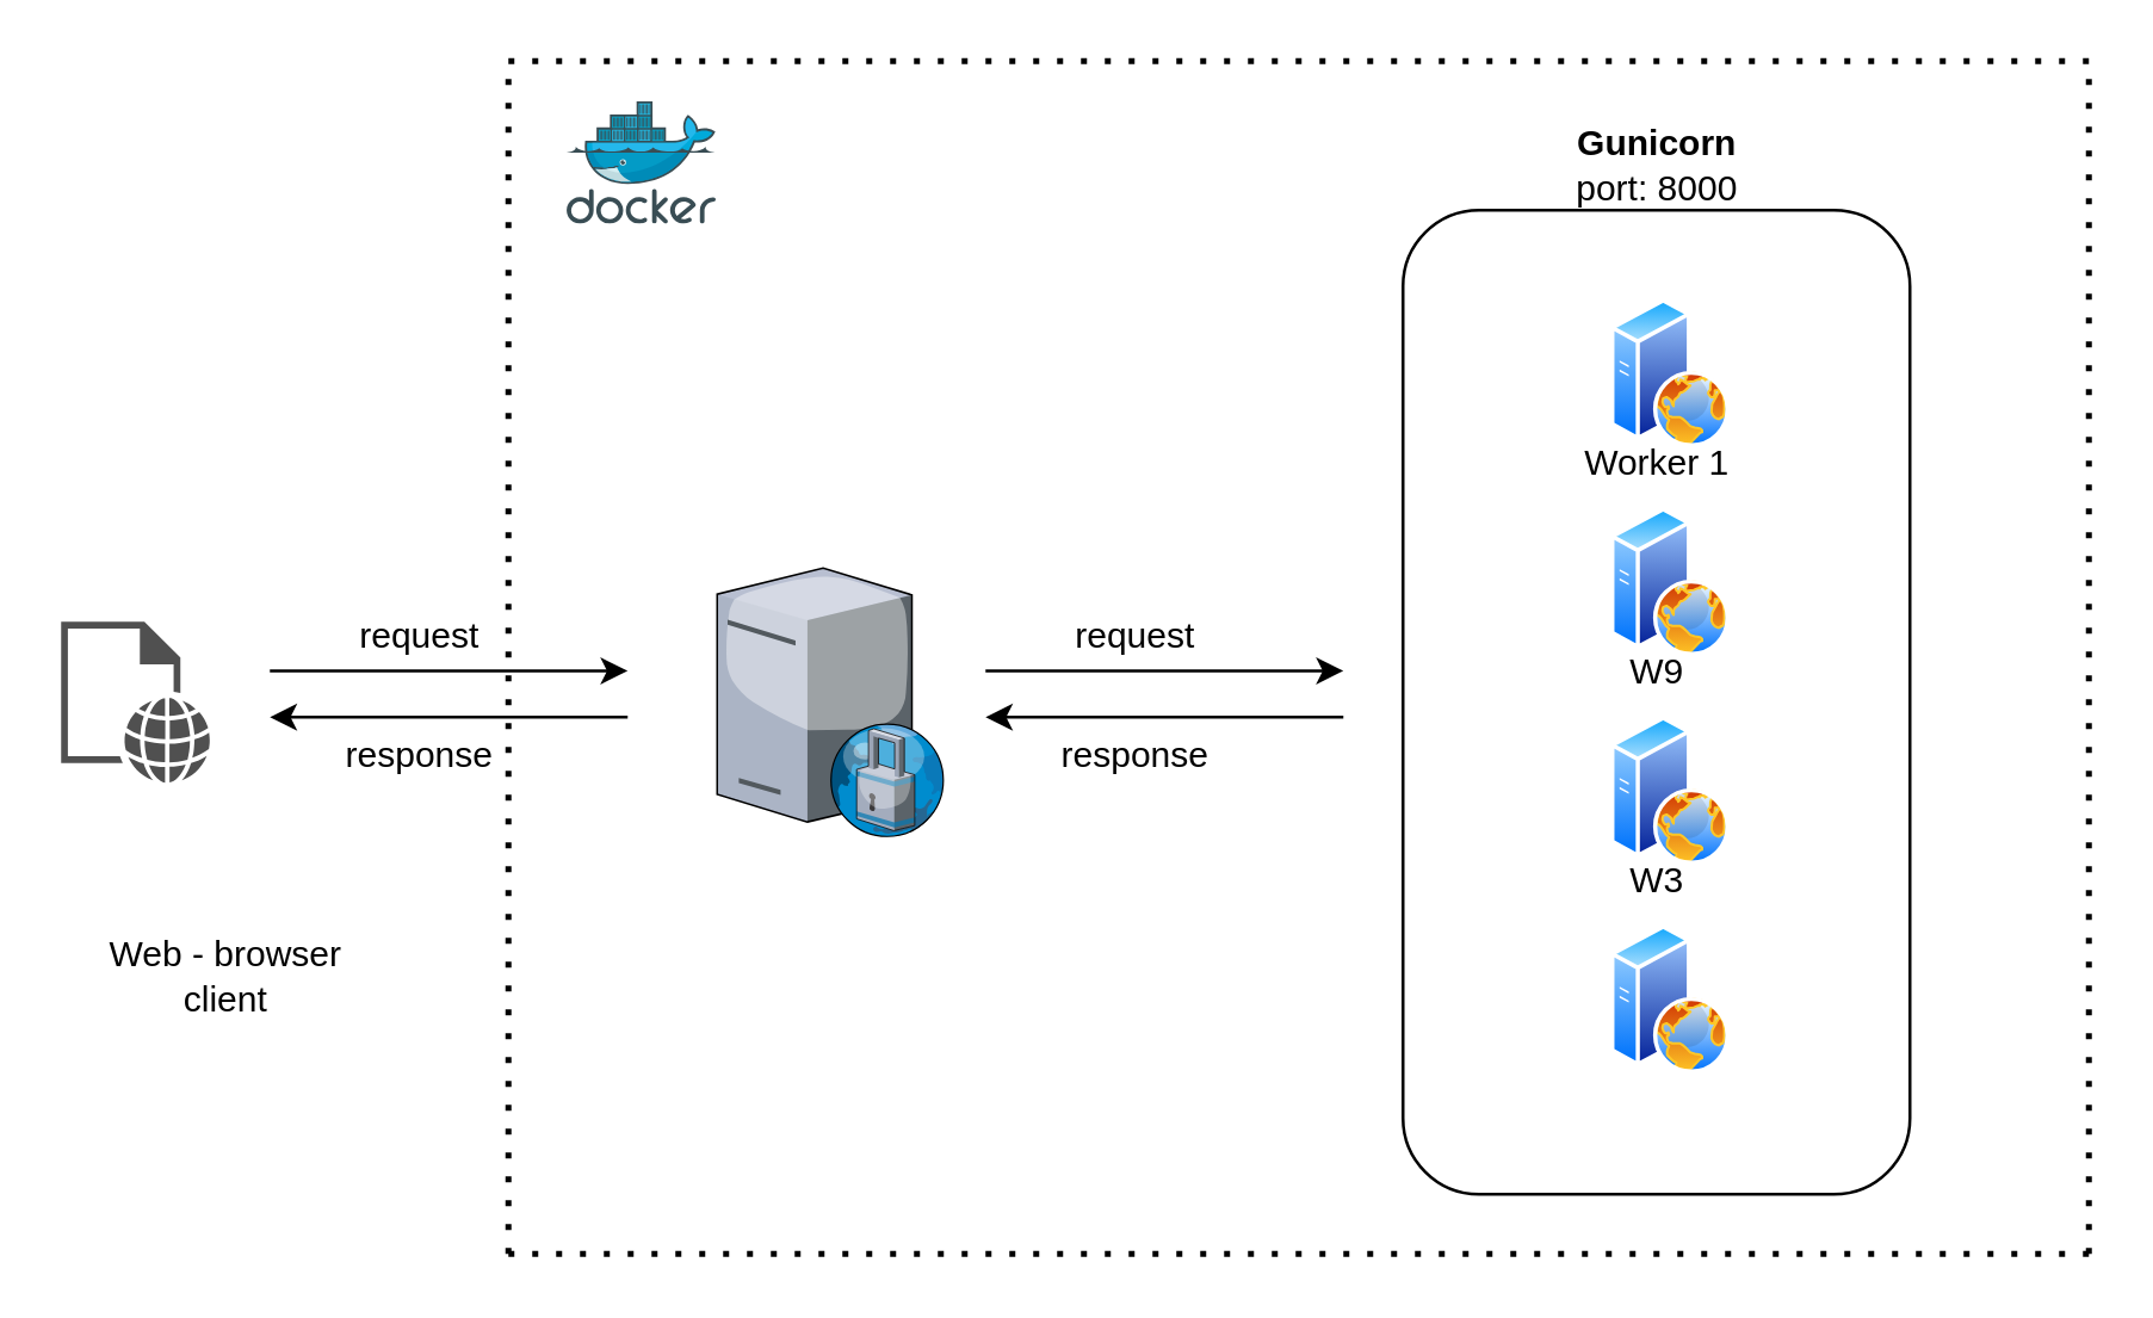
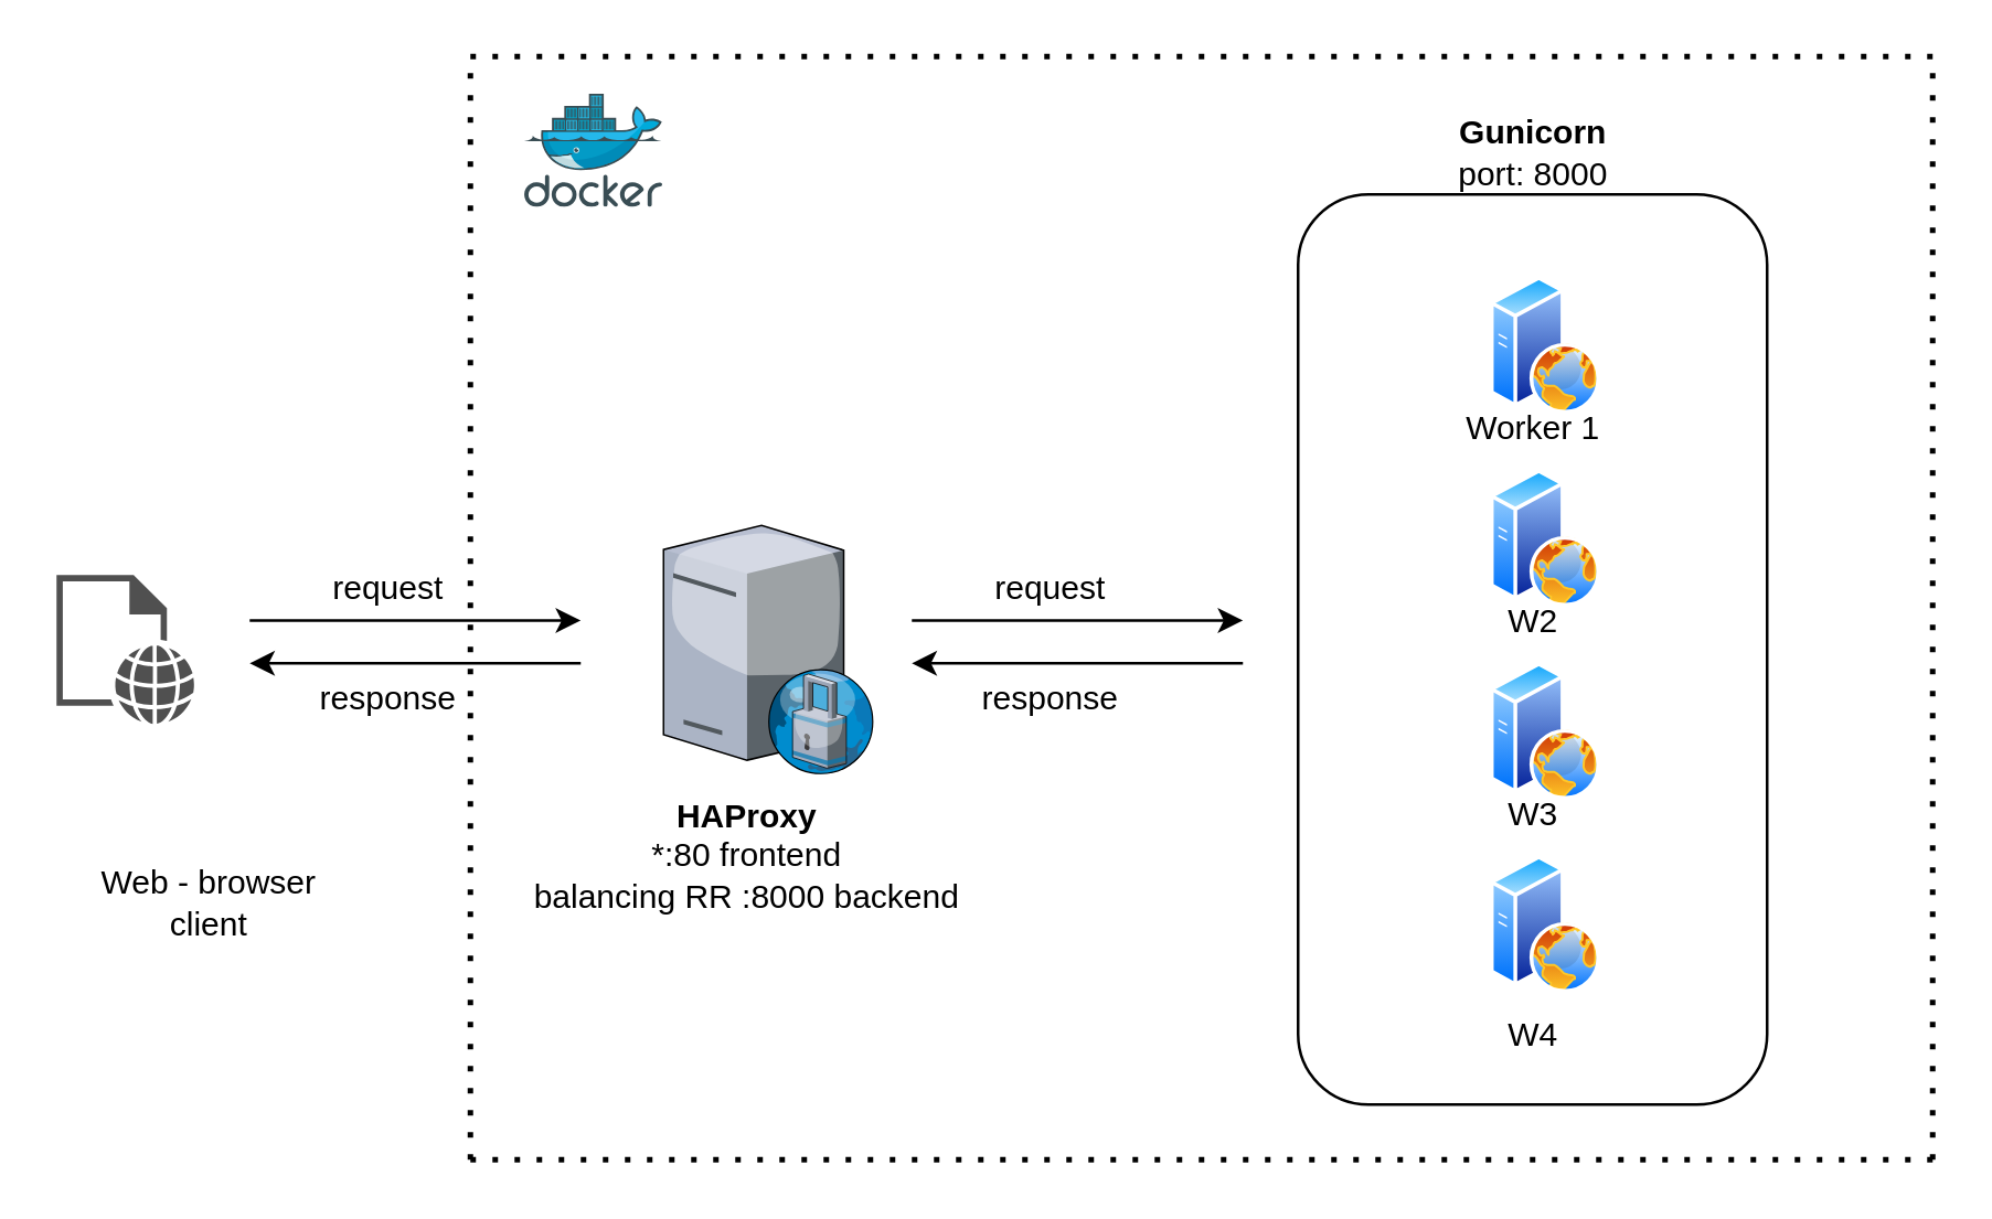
- <mxCell id="12" value="W9" style="text;html=1;align=center;verticalAlign=middle;resizable=0;points=[];autosize=1;strokeColor=none;fillColor=none;" parent="1" vertex="1"><mxGeometry x="535" y="210" width="40" height="30" as="geometry" /></mxCell>
+ <mxCell id="12" value="W2" style="text;html=1;align=center;verticalAlign=middle;resizable=0;points=[];autosize=1;strokeColor=none;fillColor=none;" parent="1" vertex="1"><mxGeometry x="535" y="210" width="40" height="30" as="geometry" /></mxCell>
+ <mxCell id="4" value="&lt;b&gt;HAProxy&lt;/b&gt;&lt;br&gt;*:80 frontend&lt;br&gt;balancing RR :8000 backend" style="text;html=1;align=center;verticalAlign=middle;resizable=0;points=[];autosize=1;strokeColor=none;fillColor=none;" parent="1" vertex="1"><mxGeometry x="180" y="280" width="180" height="60" as="geometry" /></mxCell>
+ <mxCell id="14" value="W4" style="text;html=1;align=center;verticalAlign=middle;resizable=0;points=[];autosize=1;strokeColor=none;fillColor=none;" parent="1" vertex="1"><mxGeometry x="535" y="360" width="40" height="30" as="geometry" /></mxCell>
